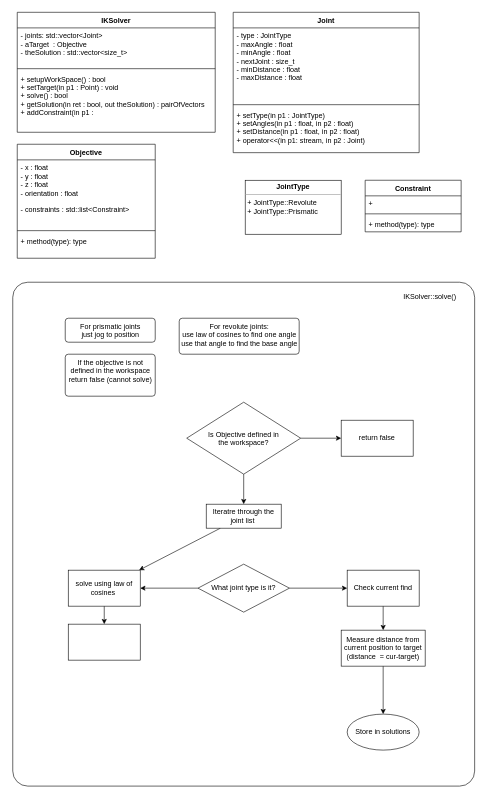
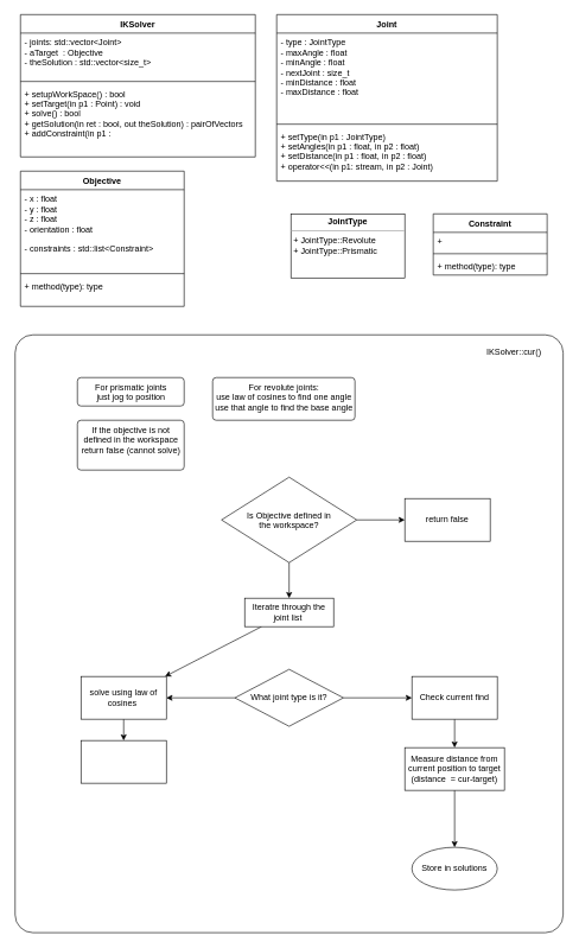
- <mxCell id="19" value="IKSolver::solve()" style="html=1;align=right;verticalAlign=top;rounded=1;absoluteArcSize=1;arcSize=50;dashed=0;spacingTop=10;spacingRight=30;" vertex="1" parent="1"><mxGeometry x="20.5" y="470" width="770" height="840" as="geometry" /></mxCell>
+ <mxCell id="19" value="IKSolver::cur()" style="html=1;align=right;verticalAlign=top;rounded=1;absoluteArcSize=1;arcSize=50;dashed=0;spacingTop=10;spacingRight=30;" vertex="1" parent="1"><mxGeometry x="20.5" y="470" width="770" height="840" as="geometry" /></mxCell>
